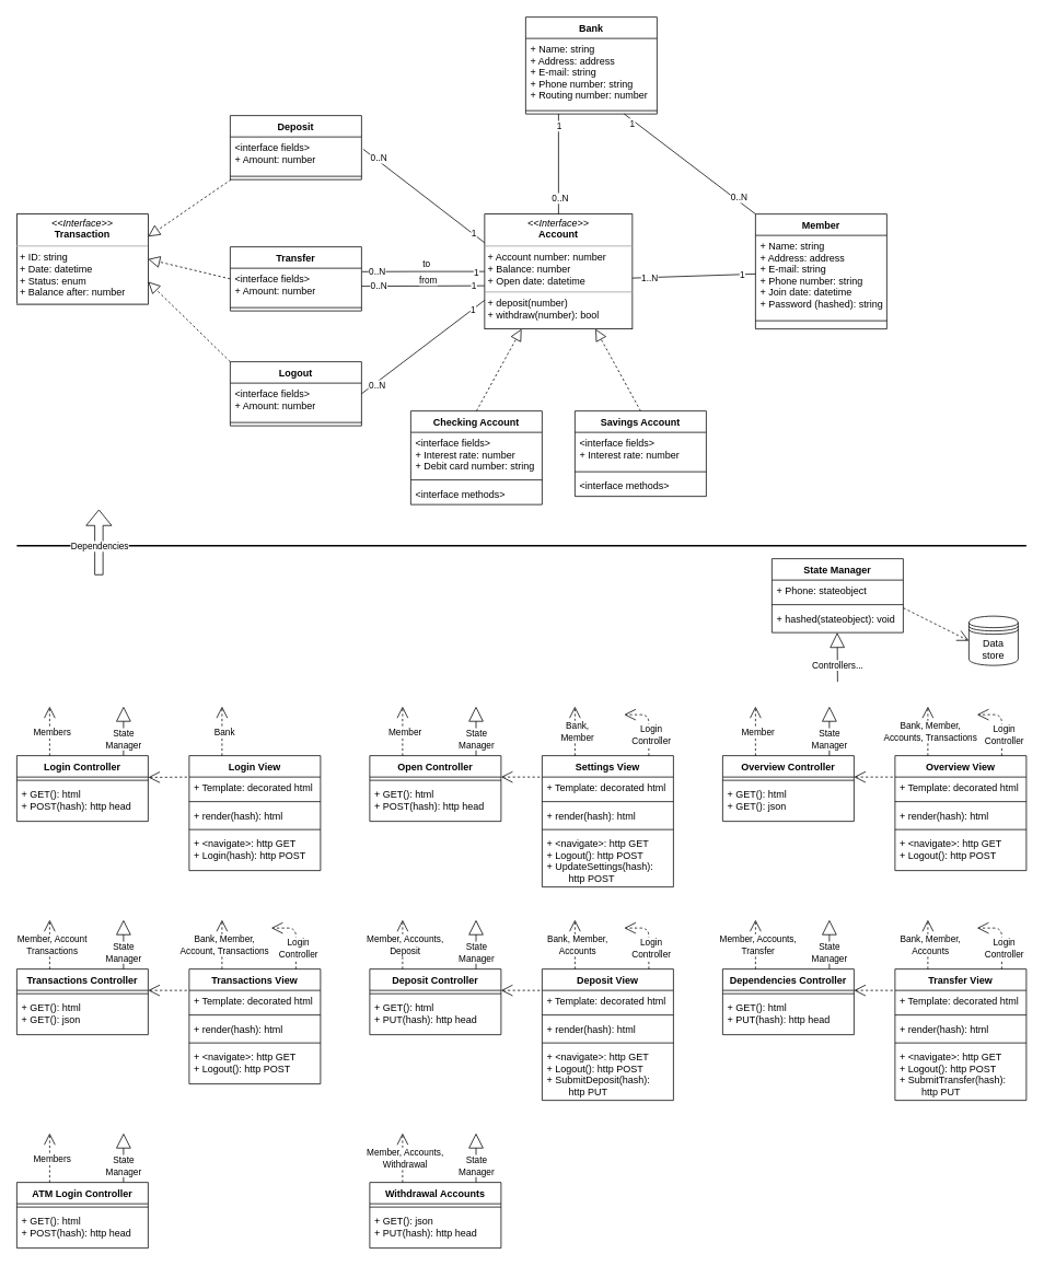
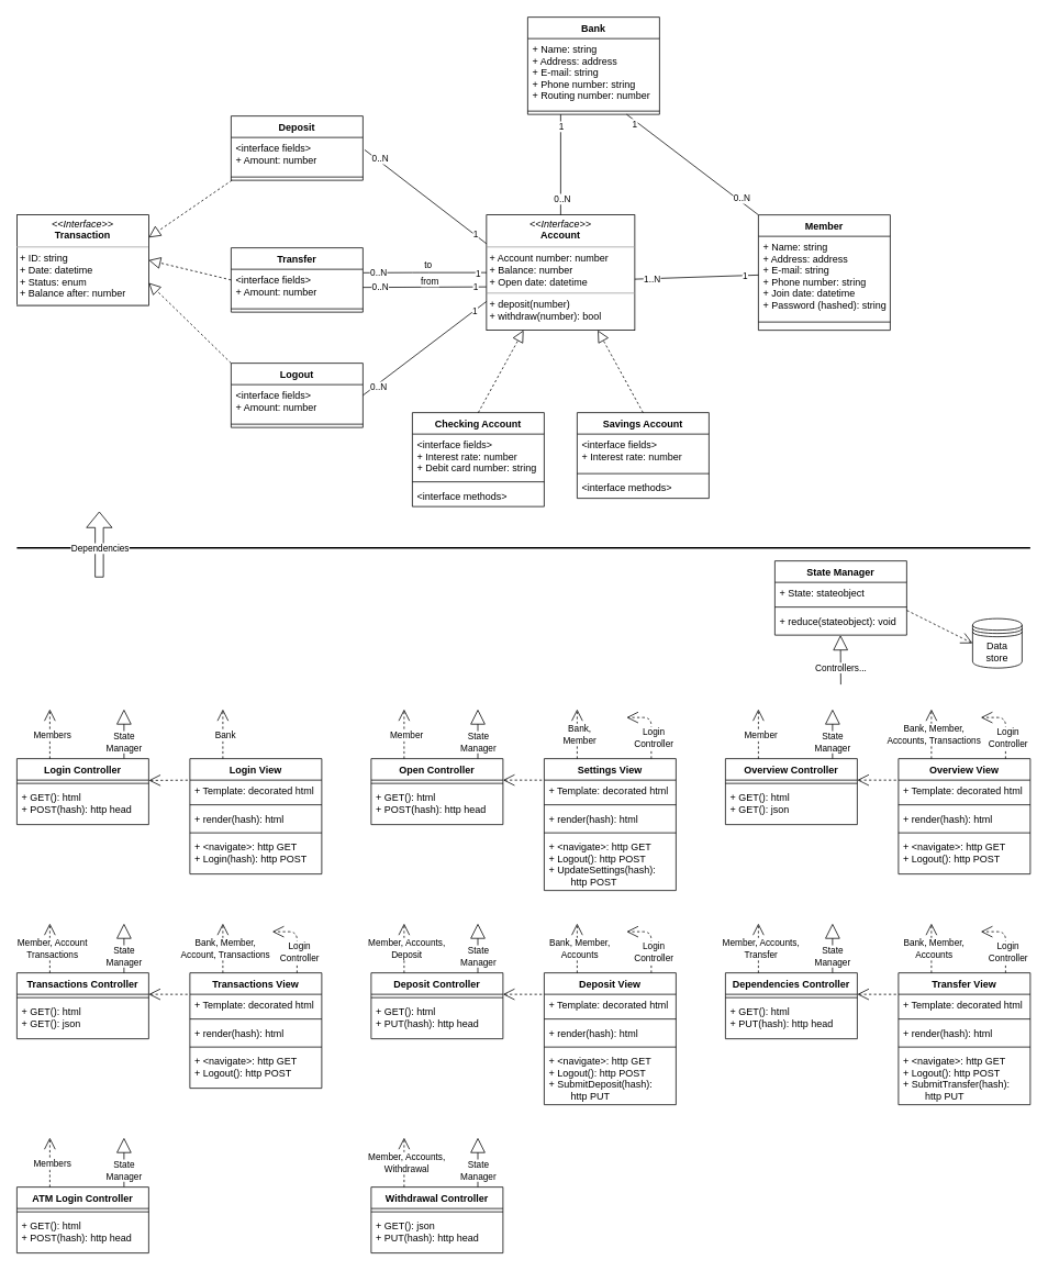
- <mxCell id="49" value="+ Phone: stateobject" style="text;strokeColor=none;fillColor=none;align=left;verticalAlign=top;spacingLeft=4;spacingRight=4;overflow=hidden;rotatable=0;points=[[0,0.5],[1,0.5]];portConstraint=eastwest;" parent="48" vertex="1"><mxGeometry y="26" width="160" height="26" as="geometry" /></mxCell>
+ <mxCell id="49" value="+ State: stateobject" style="text;strokeColor=none;fillColor=none;align=left;verticalAlign=top;spacingLeft=4;spacingRight=4;overflow=hidden;rotatable=0;points=[[0,0.5],[1,0.5]];portConstraint=eastwest;" parent="48" vertex="1"><mxGeometry y="26" width="160" height="26" as="geometry" /></mxCell>
- <mxCell id="51" value="+ hashed(stateobject): void" style="text;strokeColor=none;fillColor=none;align=left;verticalAlign=top;spacingLeft=4;spacingRight=4;overflow=hidden;rotatable=0;points=[[0,0.5],[1,0.5]];portConstraint=eastwest;" parent="48" vertex="1"><mxGeometry y="60" width="160" height="30" as="geometry" /></mxCell>
+ <mxCell id="51" value="+ reduce(stateobject): void" style="text;strokeColor=none;fillColor=none;align=left;verticalAlign=top;spacingLeft=4;spacingRight=4;overflow=hidden;rotatable=0;points=[[0,0.5],[1,0.5]];portConstraint=eastwest;" parent="48" vertex="1"><mxGeometry y="60" width="160" height="30" as="geometry" /></mxCell>
- <mxCell id="169" value="Withdrawal Accounts" style="swimlane;fontStyle=1;align=center;verticalAlign=top;childLayout=stackLayout;horizontal=1;startSize=26;horizontalStack=0;resizeParent=1;resizeParentMax=0;resizeLast=0;collapsible=1;marginBottom=0;" vertex="1" parent="1"><mxGeometry x="450" y="1440" width="160" height="80" as="geometry" /></mxCell>
+ <mxCell id="169" value="Withdrawal Controller" style="swimlane;fontStyle=1;align=center;verticalAlign=top;childLayout=stackLayout;horizontal=1;startSize=26;horizontalStack=0;resizeParent=1;resizeParentMax=0;resizeLast=0;collapsible=1;marginBottom=0;" vertex="1" parent="1"><mxGeometry x="450" y="1440" width="160" height="80" as="geometry" /></mxCell>
